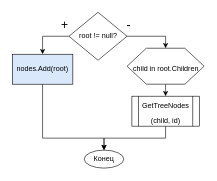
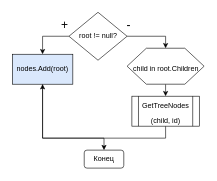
- <mxCell id="12" style="edgeStyle=orthogonalEdgeStyle;rounded=0;orthogonalLoop=1;jettySize=auto;html=1;exitX=0.5;exitY=1;exitDx=0;exitDy=0;entryX=0.5;entryY=0;entryDx=0;entryDy=0;fontSize=12;" edge="1" parent="1" source="13" target="2"><mxGeometry relative="1" as="geometry" /></mxCell>
+ <mxCell id="12" style="edgeStyle=orthogonalEdgeStyle;rounded=0;orthogonalLoop=1;jettySize=auto;html=1;exitX=0.5;exitY=1;exitDx=0;exitDy=0;fontSize=12;" edge="1" parent="1" source="13" target="9"><mxGeometry relative="1" as="geometry" /></mxCell>
- <mxCell id="2" value="Конец" style="ellipse;whiteSpace=wrap;html=1;" vertex="1" parent="1"><mxGeometry x="140" y="250" width="66" height="30" as="geometry" /></mxCell>
+ <mxCell id="2" value="Конец" style="rounded=1;whiteSpace=wrap;html=1;" vertex="1" parent="1"><mxGeometry x="140" y="250" width="66" height="30" as="geometry" /></mxCell>
